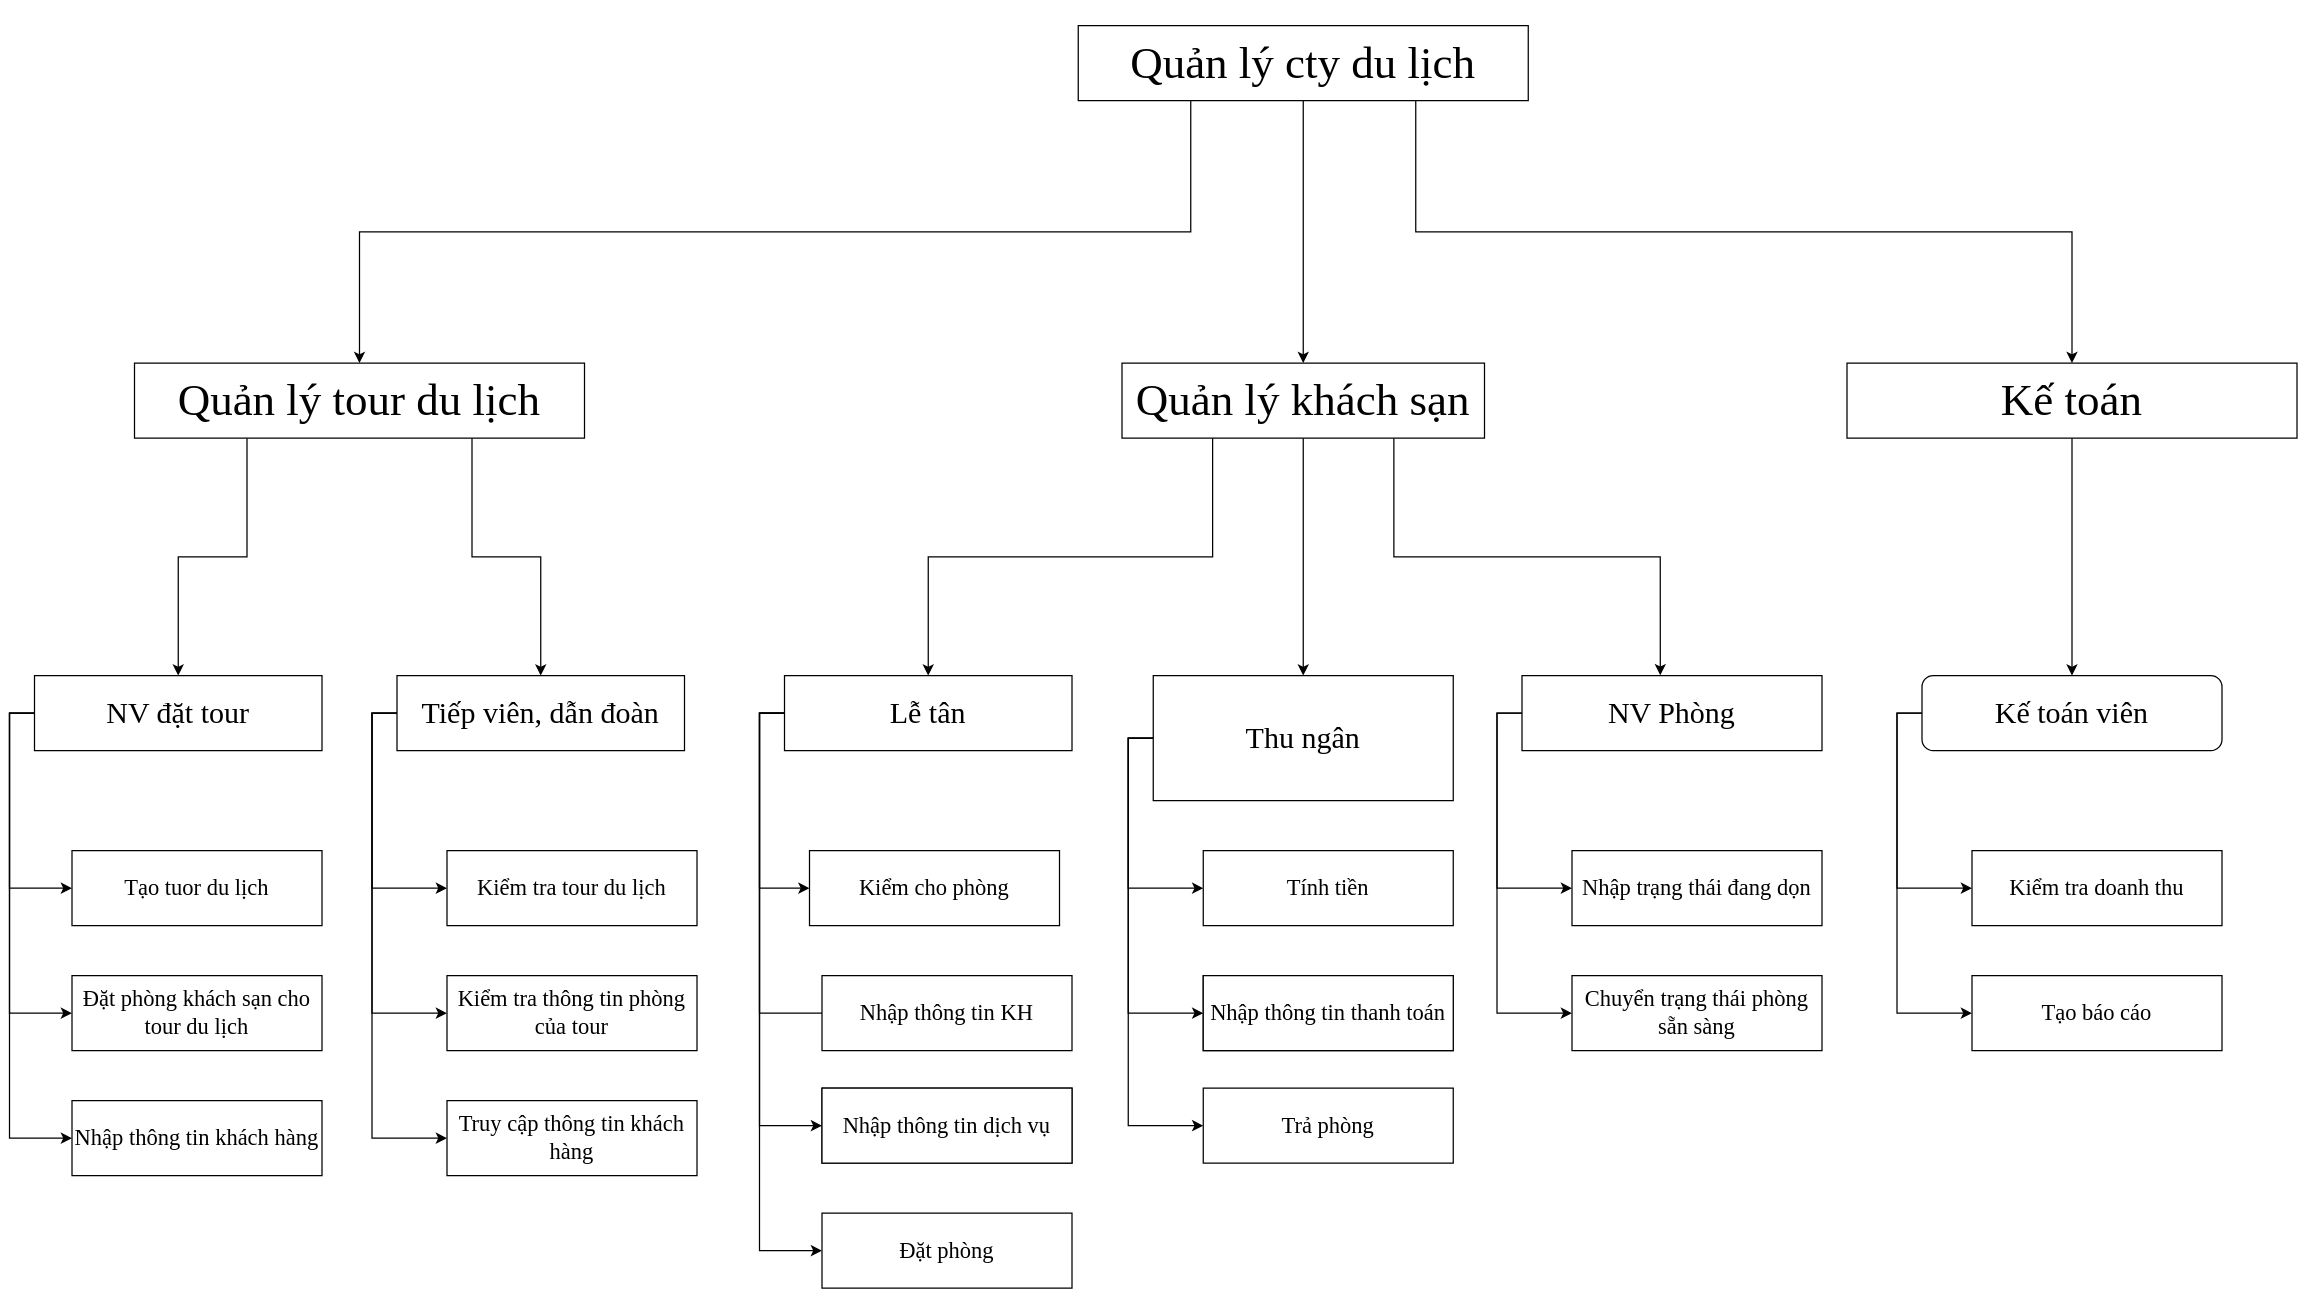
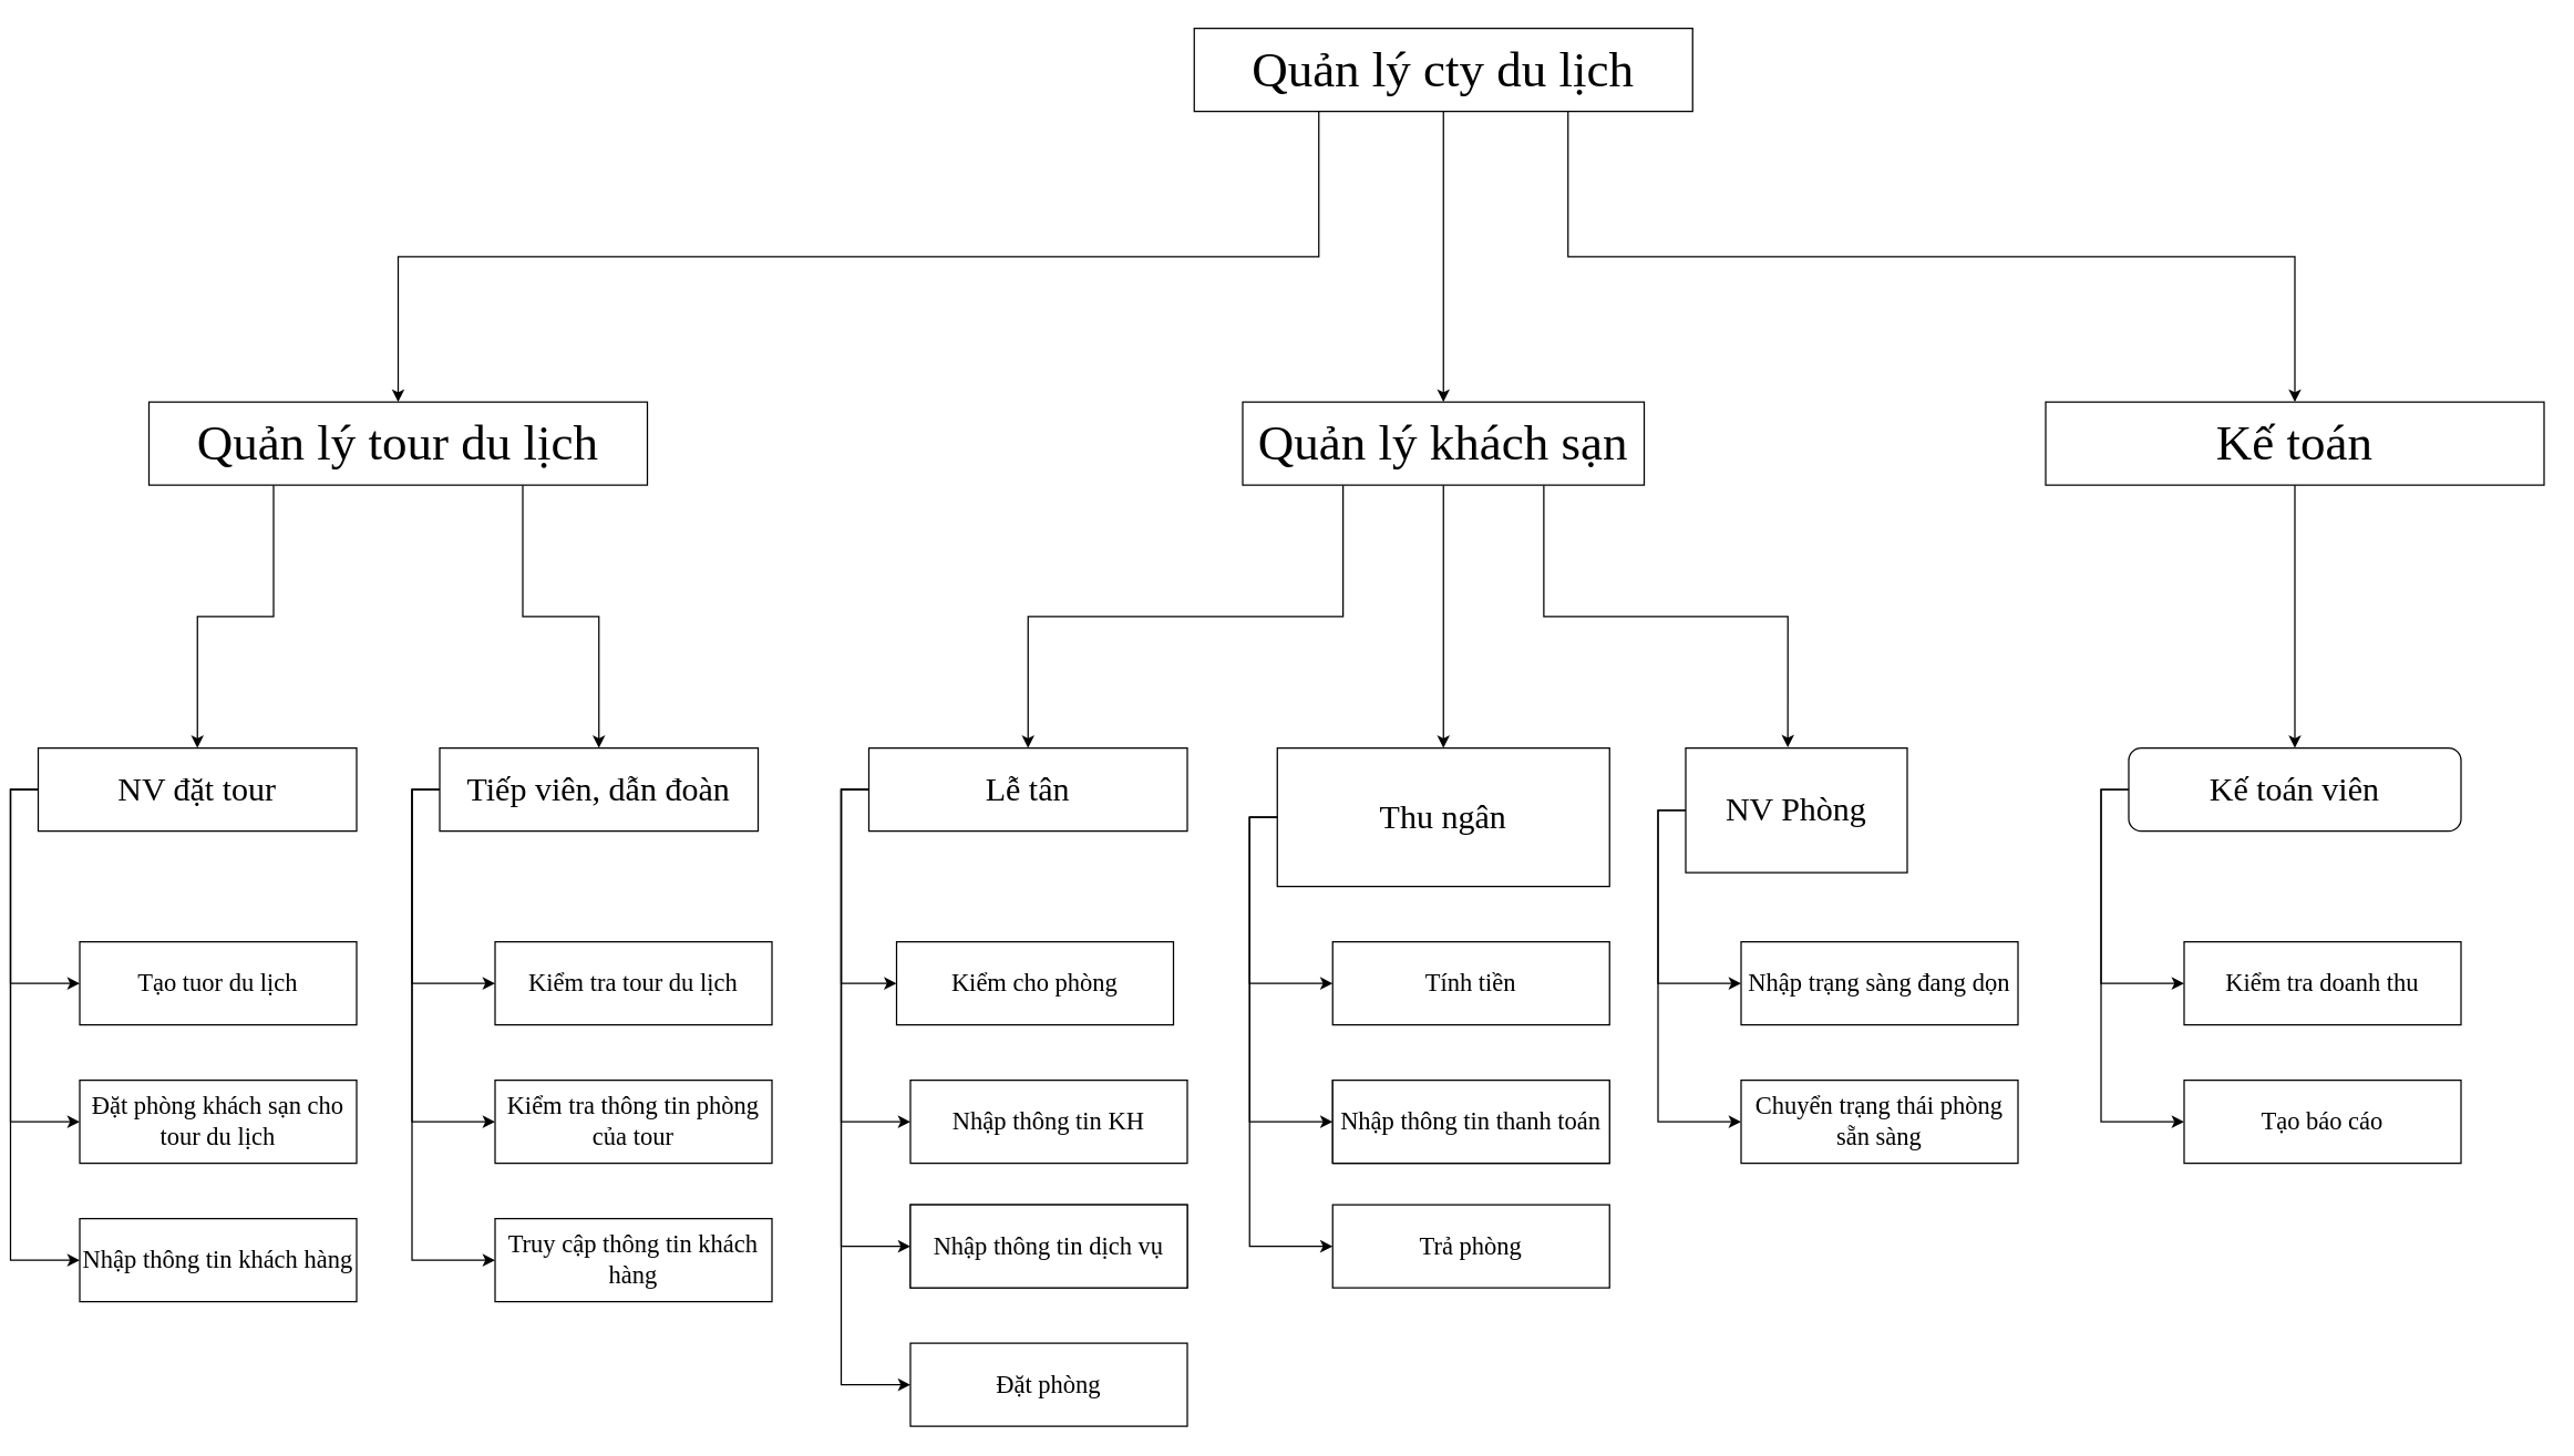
- <mxCell id="21" value="&lt;font face=&quot;Times New Roman&quot;&gt;&lt;font style=&quot;font-size: 24px&quot;&gt;NV Phòng&lt;/font&gt;&lt;br&gt;&lt;/font&gt;" style="rounded=0;whiteSpace=wrap;html=1;" parent="1" vertex="1"><mxGeometry x="1210" y="540" width="240" height="60" as="geometry" /></mxCell>
+ <mxCell id="21" value="&lt;font face=&quot;Times New Roman&quot;&gt;&lt;font style=&quot;font-size: 24px&quot;&gt;NV Phòng&lt;/font&gt;&lt;br&gt;&lt;/font&gt;" style="rounded=0;whiteSpace=wrap;html=1;" parent="1" vertex="1"><mxGeometry x="1210" y="540" width="160" height="90" as="geometry" /></mxCell>
- <mxCell id="22" value="&lt;font face=&quot;Times New Roman&quot; style=&quot;font-size: 18px&quot;&gt;Nhập trạng thái đang dọn&lt;br&gt;&lt;/font&gt;" style="rounded=0;whiteSpace=wrap;html=1;" parent="1" vertex="1"><mxGeometry x="1250" y="680" width="200" height="60" as="geometry" /></mxCell>
+ <mxCell id="22" value="&lt;font face=&quot;Times New Roman&quot; style=&quot;font-size: 18px&quot;&gt;Nhập trạng sàng đang dọn&lt;br&gt;&lt;/font&gt;" style="rounded=0;whiteSpace=wrap;html=1;" parent="1" vertex="1"><mxGeometry x="1250" y="680" width="200" height="60" as="geometry" /></mxCell>
- <mxCell id="8" style="edgeStyle=orthogonalEdgeStyle;rounded=0;orthogonalLoop=1;jettySize=auto;html=1;exitX=0;exitY=0.5;exitDx=0;exitDy=0;entryX=0;entryY=0.5;entryDx=0;entryDy=0;endArrow=none;" parent="1" source="11" target="3" edge="1"><mxGeometry relative="1" as="geometry" /></mxCell>
+ <mxCell id="8" style="edgeStyle=orthogonalEdgeStyle;rounded=0;orthogonalLoop=1;jettySize=auto;html=1;exitX=0;exitY=0.5;exitDx=0;exitDy=0;entryX=0;entryY=0.5;entryDx=0;entryDy=0;" parent="1" source="11" target="3" edge="1"><mxGeometry relative="1" as="geometry" /></mxCell>
